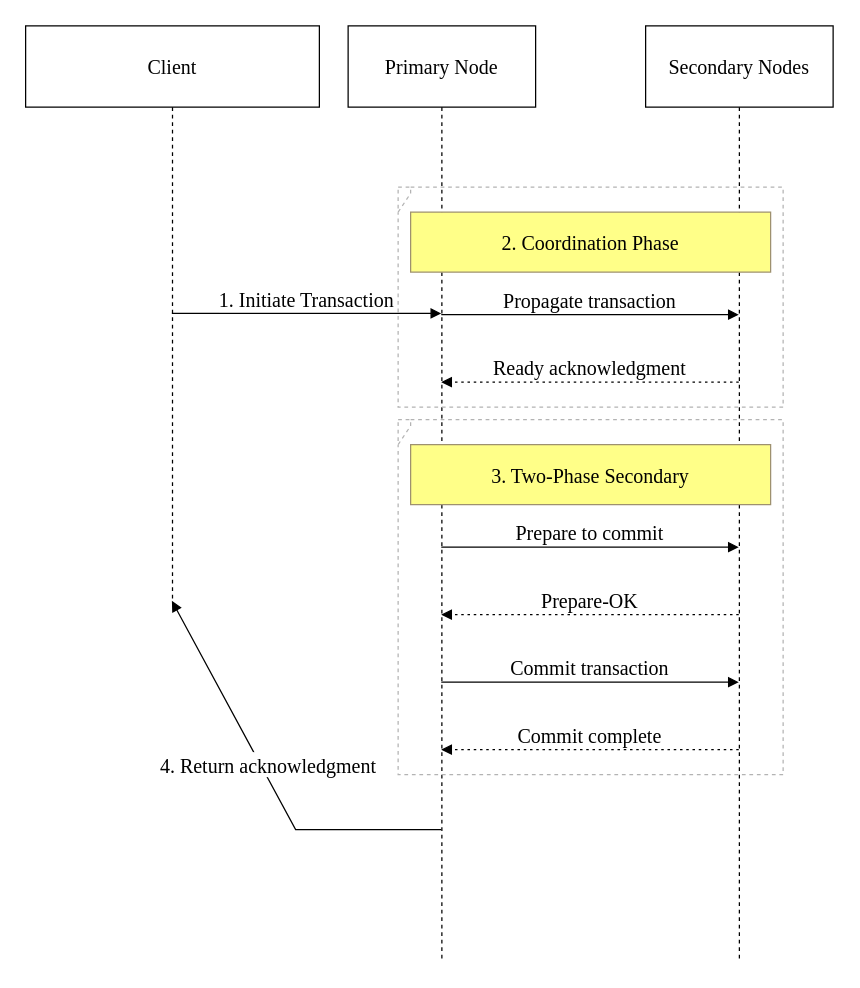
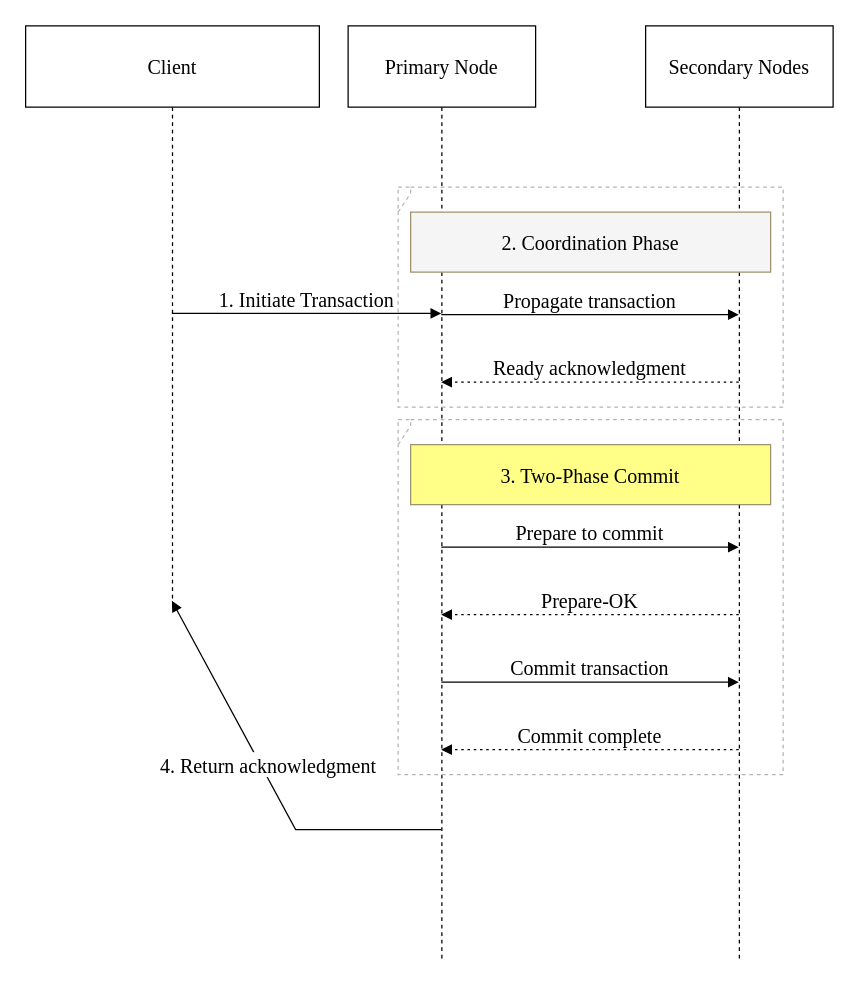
- <mxCell id="17" value="2. Coordination Phase" style="fillColor=#ffff88;strokeColor=#9E916F;hachureGap=4;fontFamily=Times New Roman;fontSize=16;" vertex="1" parent="1"><mxGeometry x="328" y="169" width="288" height="48" as="geometry" /></mxCell>
+ <mxCell id="17" value="2. Coordination Phase" style="fillColor=#f5f5f5;strokeColor=#9E916F;hachureGap=4;fontFamily=Times New Roman;fontSize=16;" vertex="1" parent="1"><mxGeometry x="328" y="169" width="288" height="48" as="geometry" /></mxCell>
- <mxCell id="18" value="3. Two-Phase Secondary" style="fillColor=#ffff88;strokeColor=#9E916F;hachureGap=4;fontFamily=Times New Roman;fontSize=16;" vertex="1" parent="1"><mxGeometry x="328" y="355" width="288" height="48" as="geometry" /></mxCell>
+ <mxCell id="18" value="3. Two-Phase Commit" style="fillColor=#ffff88;strokeColor=#9E916F;hachureGap=4;fontFamily=Times New Roman;fontSize=16;" vertex="1" parent="1"><mxGeometry x="328" y="355" width="288" height="48" as="geometry" /></mxCell>
